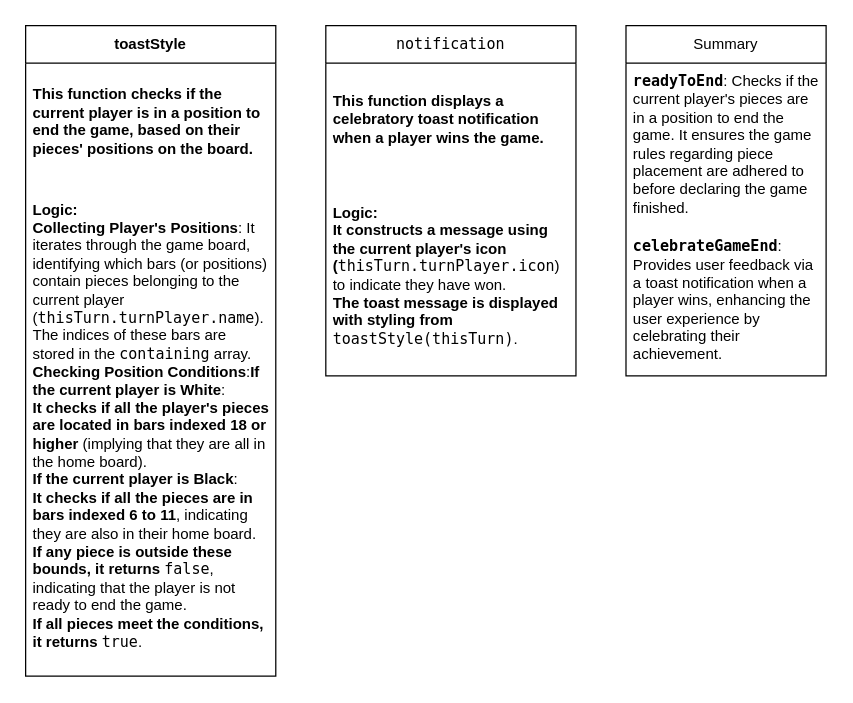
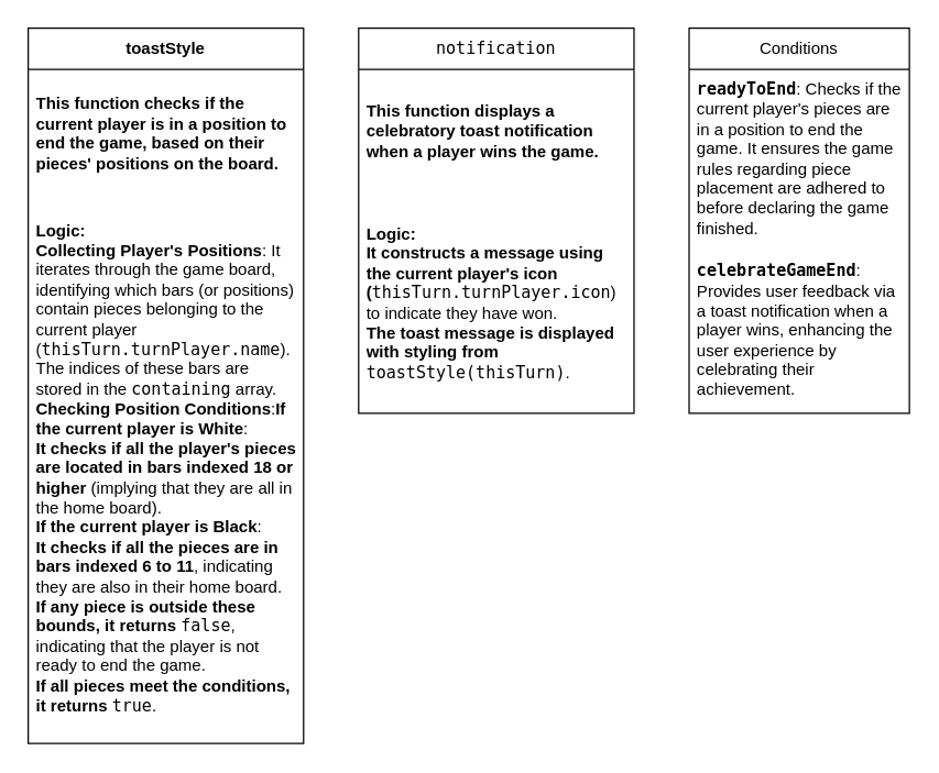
- <mxCell id="8" value="Summary" style="swimlane;fontStyle=0;childLayout=stackLayout;horizontal=1;startSize=30;horizontalStack=0;resizeParent=1;resizeParentMax=0;resizeLast=0;collapsible=1;marginBottom=0;whiteSpace=wrap;html=1;labelBackgroundColor=none;" vertex="1" parent="1"><mxGeometry x="500" y="20" width="160" height="280" as="geometry" /></mxCell>
+ <mxCell id="8" value="Conditions" style="swimlane;fontStyle=0;childLayout=stackLayout;horizontal=1;startSize=30;horizontalStack=0;resizeParent=1;resizeParentMax=0;resizeLast=0;collapsible=1;marginBottom=0;whiteSpace=wrap;html=1;labelBackgroundColor=none;" vertex="1" parent="1"><mxGeometry x="500" y="20" width="160" height="280" as="geometry" /></mxCell>
